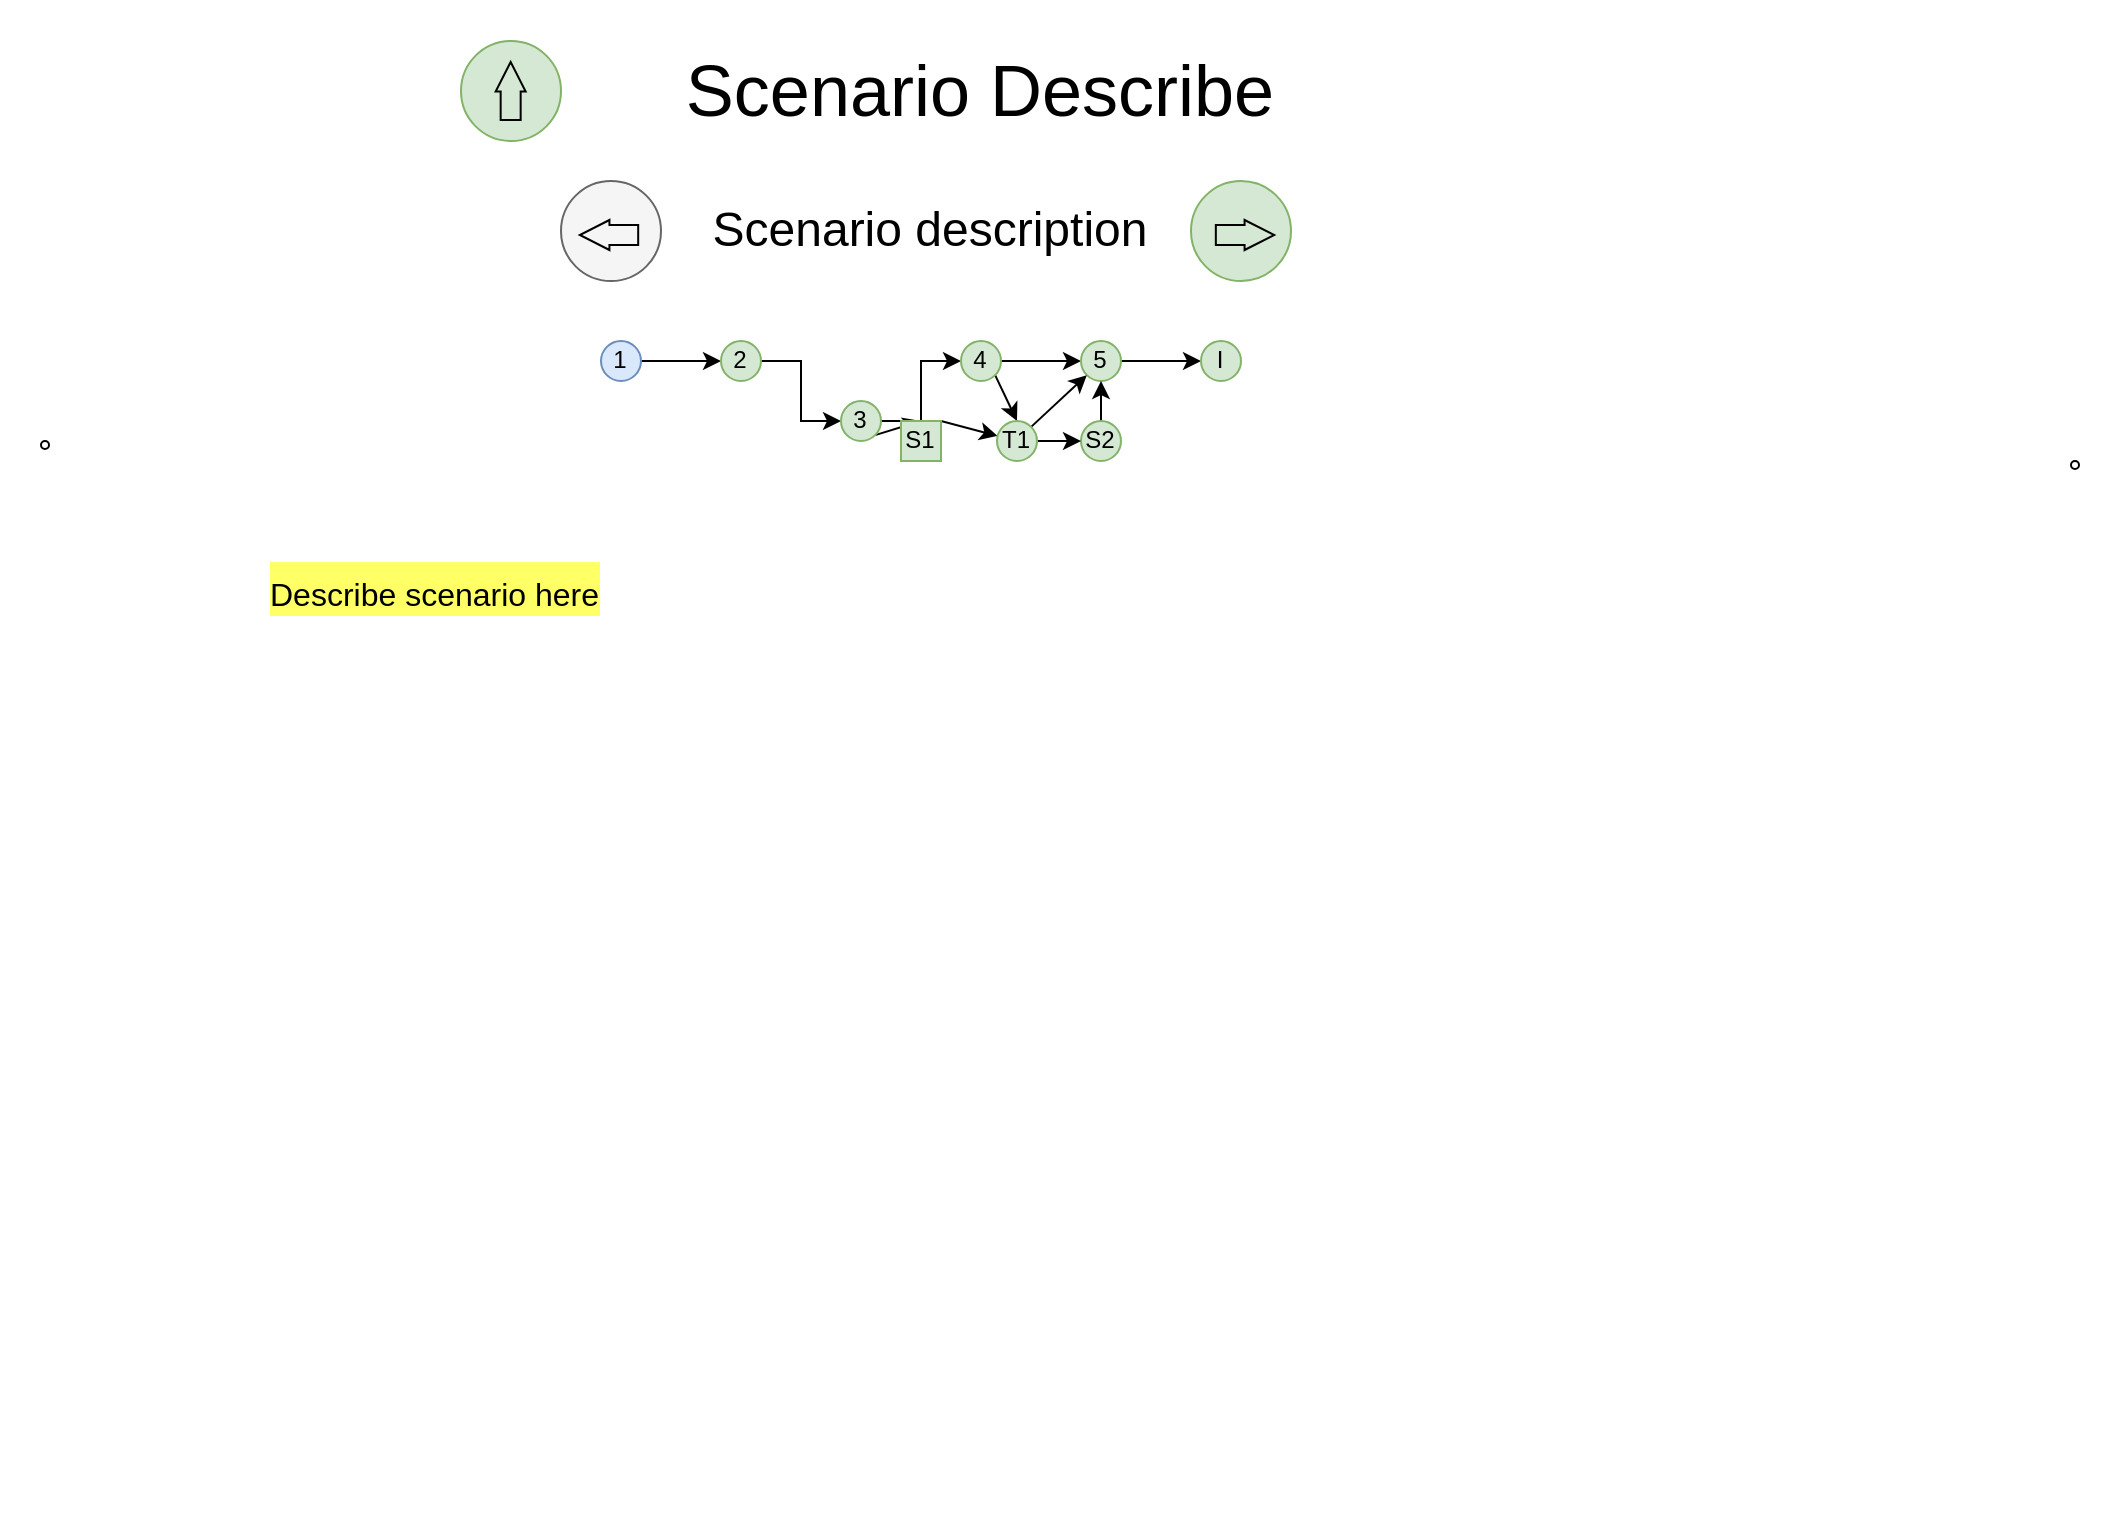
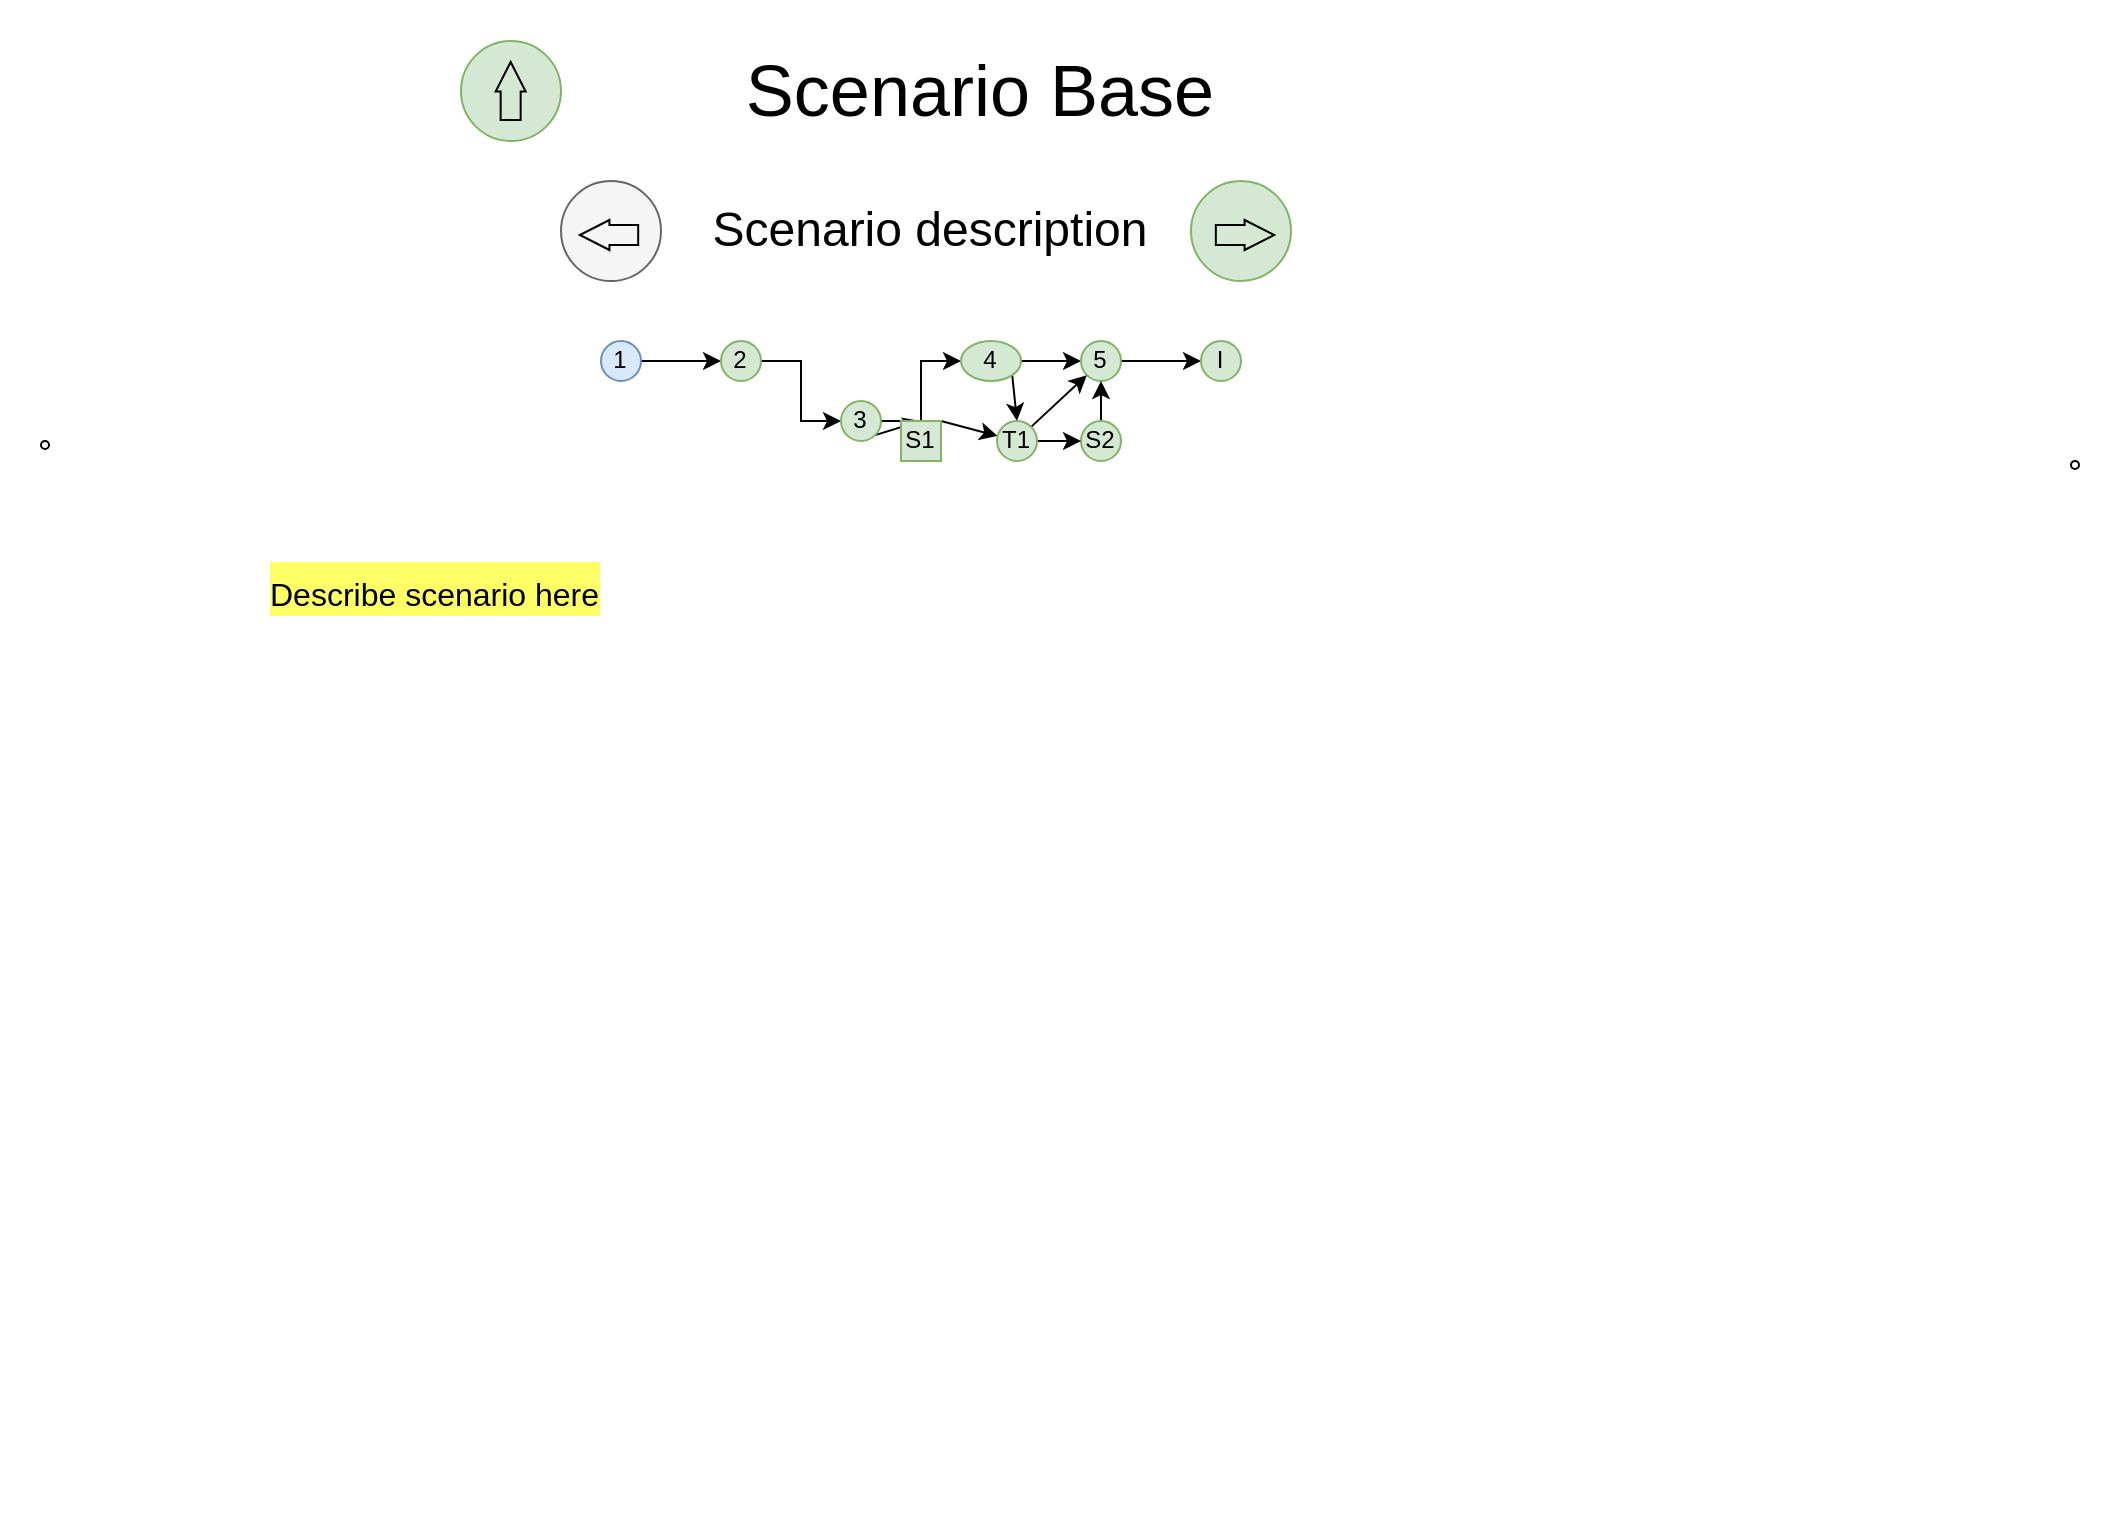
- <mxCell id="2" value="Scenario Describe" style="text;html=1;strokeColor=none;fillColor=none;align=center;verticalAlign=middle;whiteSpace=wrap;rounded=0;fontSize=36;" parent="1" vertex="1"><mxGeometry x="265" y="30" width="450" height="30" as="geometry" /></mxCell>
+ <mxCell id="2" value="Scenario Base" style="text;html=1;strokeColor=none;fillColor=none;align=center;verticalAlign=middle;whiteSpace=wrap;rounded=0;fontSize=36;" parent="1" vertex="1"><mxGeometry x="265" y="30" width="450" height="30" as="geometry" /></mxCell>
- <mxCell id="16" value="4" style="ellipse;whiteSpace=wrap;html=1;aspect=fixed;fillColor=#d5e8d4;strokeColor=#82b366;" parent="1" vertex="1"><mxGeometry x="480" y="170" width="20" height="20" as="geometry" /></mxCell>
+ <mxCell id="16" value="4" style="ellipse;whiteSpace=wrap;html=1;aspect=fixed;fillColor=#d5e8d4;strokeColor=#82b366;" parent="1" vertex="1"><mxGeometry x="480" y="170" width="30" height="20" as="geometry" /></mxCell>
